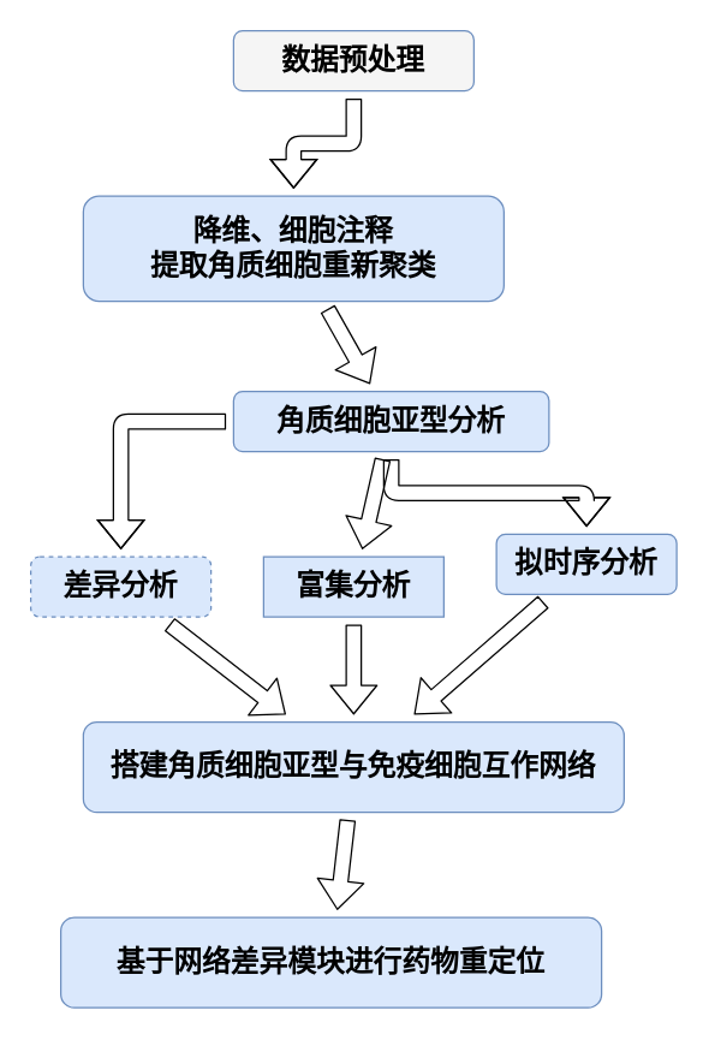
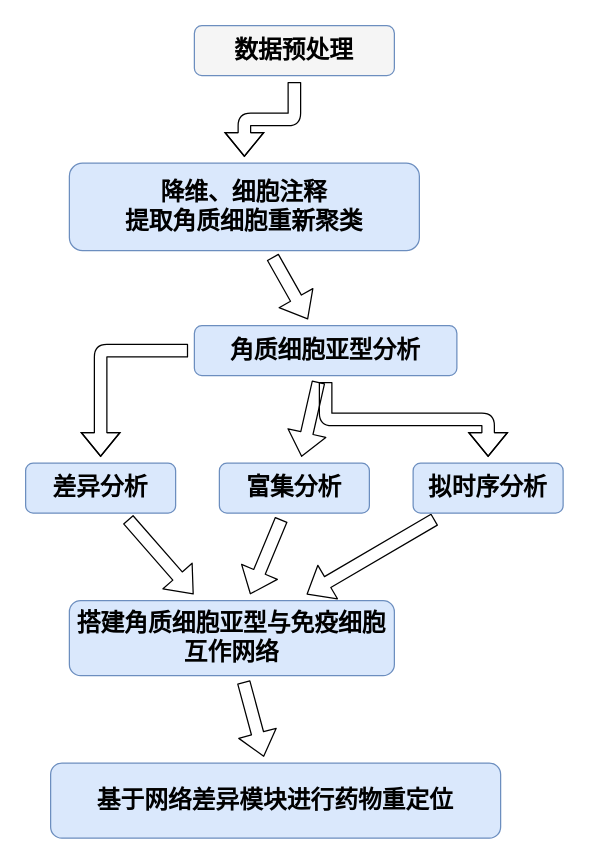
- <mxCell id="14" value="&lt;b&gt;&lt;font style=&quot;font-size: 19px;&quot;&gt;拟时序分析&lt;/font&gt;&lt;/b&gt;" style="whiteSpace=wrap;html=1;fillColor=#dae8fc;strokeColor=#6c8ebf;rounded=1;" vertex="1" parent="1"><mxGeometry x="330" y="355" width="120" height="40" as="geometry" /></mxCell>
+ <mxCell id="14" value="&lt;b&gt;&lt;font style=&quot;font-size: 19px;&quot;&gt;拟时序分析&lt;/font&gt;&lt;/b&gt;" style="whiteSpace=wrap;html=1;fillColor=#dae8fc;strokeColor=#6c8ebf;rounded=1;" vertex="1" parent="1"><mxGeometry x="330" y="370" width="120" height="40" as="geometry" /></mxCell>
- <mxCell id="12" value="&lt;b&gt;&lt;font style=&quot;font-size: 19px;&quot;&gt;差异分析&lt;/font&gt;&lt;/b&gt;" style="whiteSpace=wrap;html=1;fillColor=#dae8fc;strokeColor=#6c8ebf;rounded=1;dashed=1;" vertex="1" parent="1"><mxGeometry x="20" y="370" width="120" height="40" as="geometry" /></mxCell>
+ <mxCell id="12" value="&lt;b&gt;&lt;font style=&quot;font-size: 19px;&quot;&gt;差异分析&lt;/font&gt;&lt;/b&gt;" style="whiteSpace=wrap;html=1;fillColor=#dae8fc;strokeColor=#6c8ebf;rounded=1;" vertex="1" parent="1"><mxGeometry x="20" y="370" width="120" height="40" as="geometry" /></mxCell>
- <mxCell id="16" value="&lt;b&gt;&lt;font style=&quot;font-size: 19px;&quot;&gt;富集分析&lt;/font&gt;&lt;/b&gt;" style="whiteSpace=wrap;html=1;fillColor=#dae8fc;strokeColor=#6c8ebf;rounded=0;" vertex="1" parent="1"><mxGeometry x="175" y="370" width="120" height="40" as="geometry" /></mxCell>
+ <mxCell id="16" value="&lt;b&gt;&lt;font style=&quot;font-size: 19px;&quot;&gt;富集分析&lt;/font&gt;&lt;/b&gt;" style="whiteSpace=wrap;html=1;fillColor=#dae8fc;strokeColor=#6c8ebf;rounded=1;" vertex="1" parent="1"><mxGeometry x="175" y="370" width="120" height="40" as="geometry" /></mxCell>
- <mxCell id="9" value="&lt;font style=&quot;font-size: 19px;&quot;&gt;&lt;b&gt;搭建角质细胞亚型与免疫细胞互作网络&lt;/b&gt;&lt;/font&gt;" style="whiteSpace=wrap;html=1;fillColor=#dae8fc;strokeColor=#6c8ebf;rounded=1;" vertex="1" parent="1"><mxGeometry x="55" y="480" width="360" height="60" as="geometry" /></mxCell>
+ <mxCell id="9" value="&lt;font style=&quot;font-size: 19px;&quot;&gt;&lt;b&gt;搭建角质细胞亚型与免疫细胞互作网络&lt;/b&gt;&lt;/font&gt;" style="whiteSpace=wrap;html=1;fillColor=#dae8fc;strokeColor=#6c8ebf;rounded=1;" vertex="1" parent="1"><mxGeometry x="55" y="480" width="260" height="60" as="geometry" /></mxCell>
